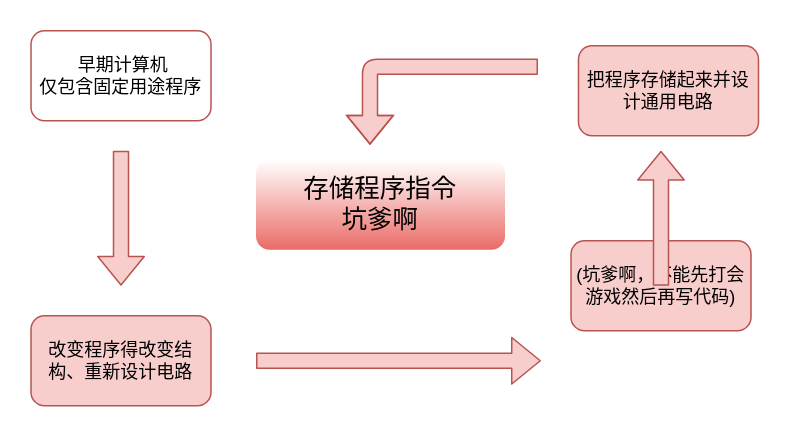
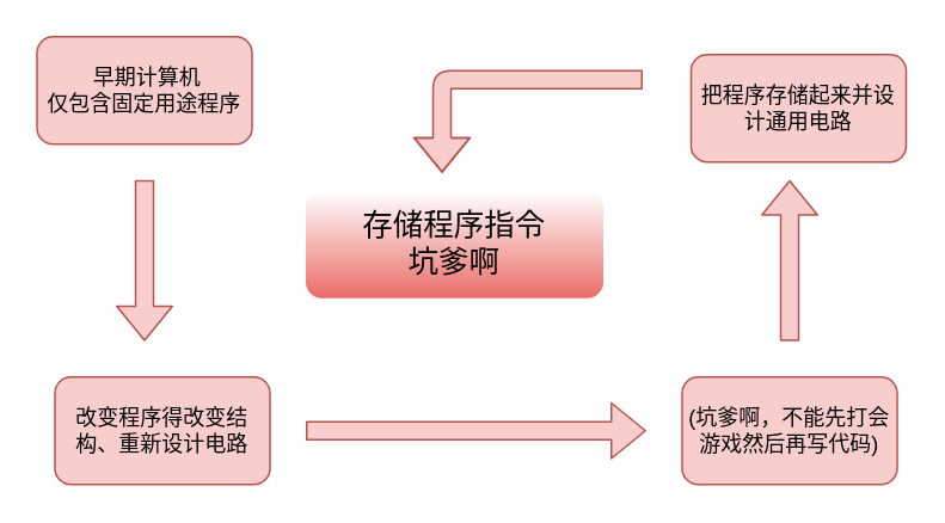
- <mxCell id="2" value="&amp;nbsp;早期计算机&lt;br&gt;仅包含固定用途程序" style="rounded=1;whiteSpace=wrap;html=1;fillColor=#ffffff;strokeColor=#b85450;" vertex="1" parent="1"><mxGeometry x="20" y="20" width="120" height="60" as="geometry" /></mxCell>
+ <mxCell id="2" value="&amp;nbsp;早期计算机&lt;br&gt;仅包含固定用途程序" style="rounded=1;whiteSpace=wrap;html=1;fillColor=#f8cecc;strokeColor=#b85450;" vertex="1" parent="1"><mxGeometry x="20" y="20" width="120" height="60" as="geometry" /></mxCell>
- <mxCell id="3" value="(坑爹啊，不能先打会游戏然后再写代码)" style="rounded=1;whiteSpace=wrap;html=1;fillColor=#f8cecc;strokeColor=#b85450;" vertex="1" parent="1"><mxGeometry x="380" y="160" width="120" height="60" as="geometry" /></mxCell>
+ <mxCell id="3" value="(坑爹啊，不能先打会游戏然后再写代码)" style="rounded=1;whiteSpace=wrap;html=1;fillColor=#f8cecc;strokeColor=#b85450;" vertex="1" parent="1"><mxGeometry x="380" y="210" width="120" height="60" as="geometry" /></mxCell>
- <mxCell id="4" value="改变程序得改变结构、重新设计电路" style="rounded=1;whiteSpace=wrap;html=1;fillColor=#f8cecc;strokeColor=#b85450;" vertex="1" parent="1"><mxGeometry x="20" y="210" width="120" height="60" as="geometry" /></mxCell>
+ <mxCell id="4" value="改变程序得改变结构、重新设计电路" style="rounded=1;whiteSpace=wrap;html=1;fillColor=#f8cecc;strokeColor=#b85450;" vertex="1" parent="1"><mxGeometry x="30" y="210" width="120" height="60" as="geometry" /></mxCell>
